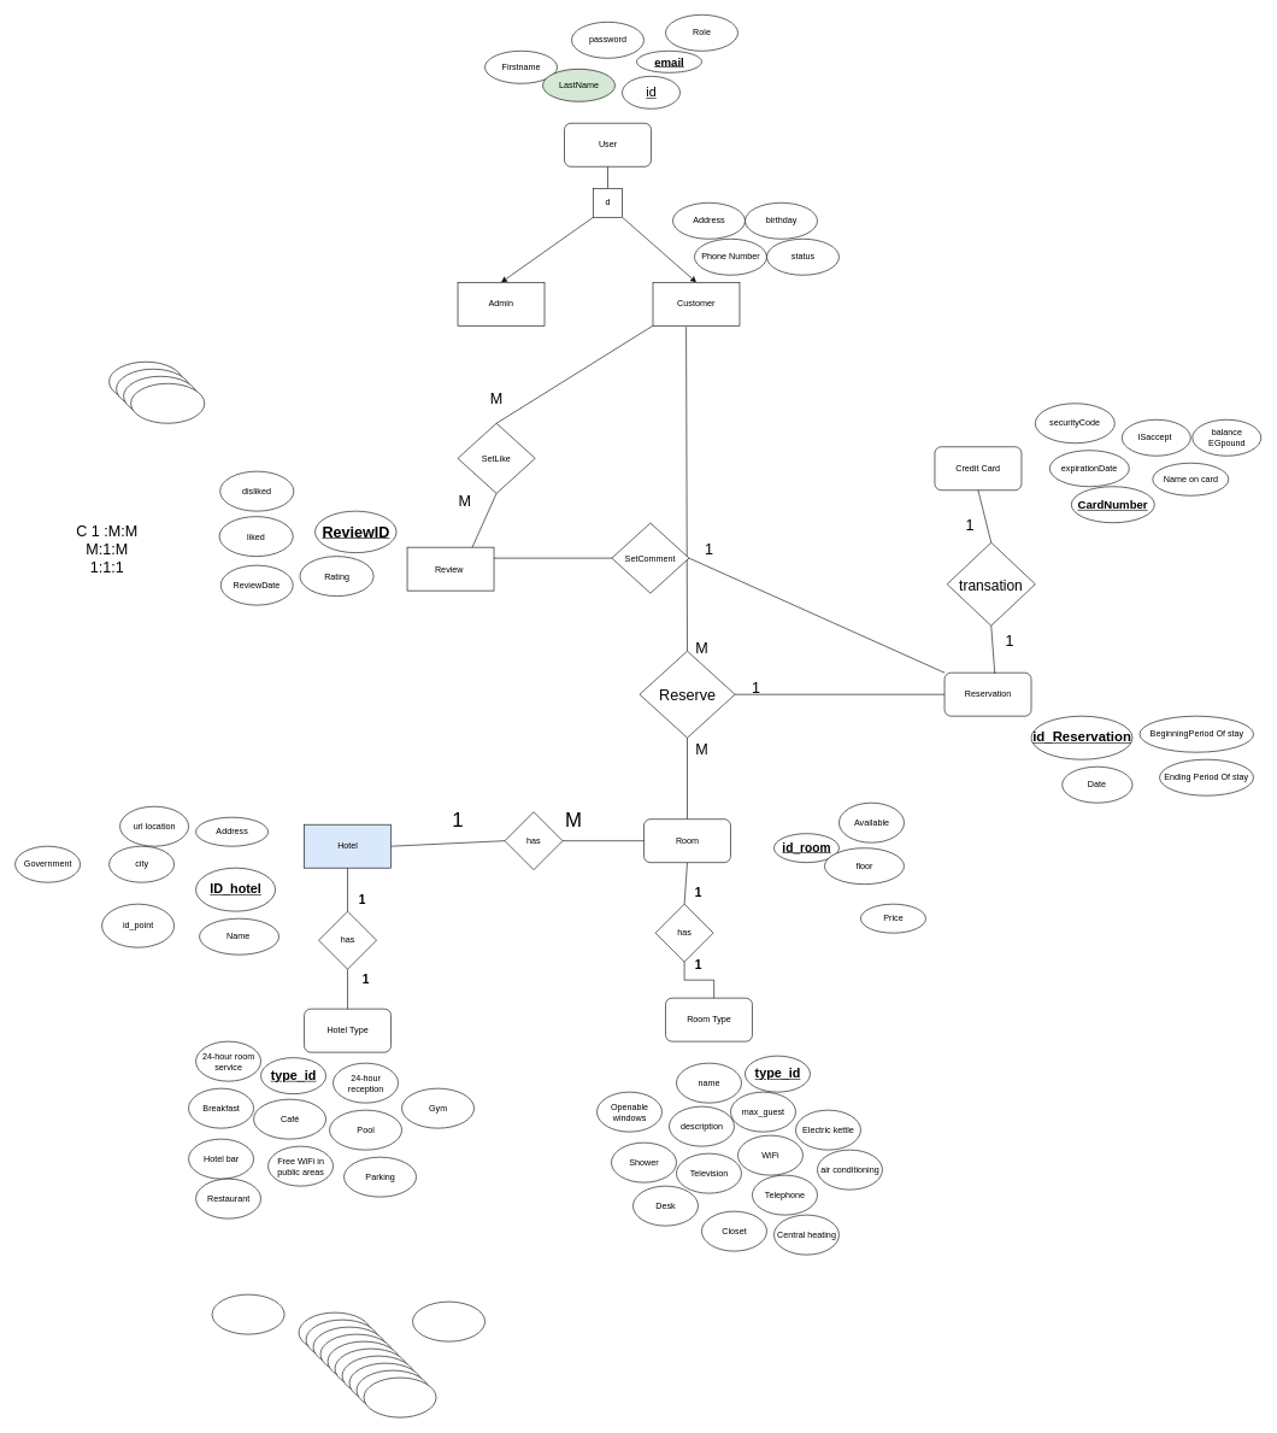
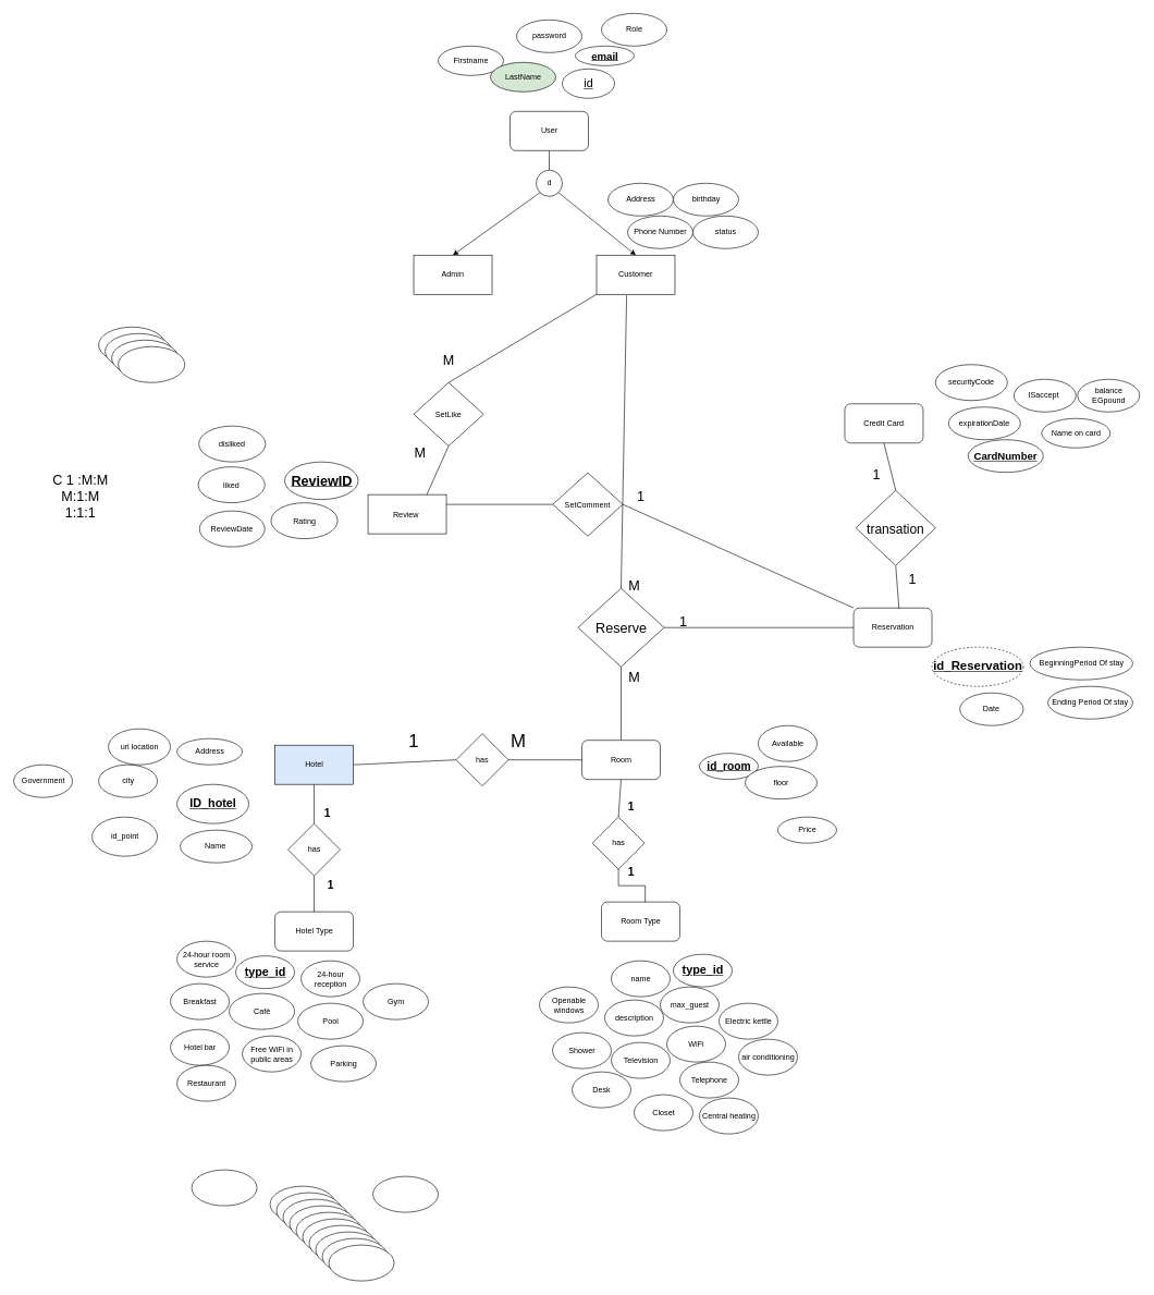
- <mxCell id="15" value="d" style="whiteSpace=wrap;html=1;aspect=fixed;rounded=0;" parent="1" vertex="1"><mxGeometry x="820.5" y="260" width="40" height="40" as="geometry" /></mxCell>
+ <mxCell id="15" value="d" style="ellipse;whiteSpace=wrap;html=1;aspect=fixed;" parent="1" vertex="1"><mxGeometry x="820.5" y="260" width="40" height="40" as="geometry" /></mxCell>
- <mxCell id="18" value="Customer" style="rounded=0;whiteSpace=wrap;html=1;" parent="1" vertex="1"><mxGeometry x="903" y="390" width="120" height="60" as="geometry" /></mxCell>
+ <mxCell id="18" value="Customer" style="rounded=0;whiteSpace=wrap;html=1;" parent="1" vertex="1"><mxGeometry x="913" y="390" width="120" height="60" as="geometry" /></mxCell>
- <mxCell id="108" value="&lt;font style=&quot;font-size: 21px;&quot;&gt;C 1 :M:M&lt;br&gt;M:1:M&lt;br&gt;1:1:1&lt;br&gt;&lt;/font&gt;" style="text;html=1;strokeColor=none;fillColor=none;align=center;verticalAlign=middle;whiteSpace=wrap;rounded=0;" parent="1" vertex="1"><mxGeometry x="63" y="672.5" width="170" height="170" as="geometry" /></mxCell>
+ <mxCell id="108" value="&lt;font style=&quot;font-size: 21px;&quot;&gt;C 1 :M:M&lt;br&gt;M:1:M&lt;br&gt;1:1:1&lt;br&gt;&lt;/font&gt;" style="text;html=1;strokeColor=none;fillColor=none;align=center;verticalAlign=middle;whiteSpace=wrap;rounded=0;" parent="1" vertex="1"><mxGeometry x="38" y="672.5" width="170" height="170" as="geometry" /></mxCell>
- <mxCell id="87" value="&lt;font style=&quot;font-size: 18px;&quot;&gt;&lt;b style=&quot;font-size: 19px;&quot;&gt;&lt;u&gt;&lt;font style=&quot;font-size: 19px;&quot;&gt;id_&lt;/font&gt;Reservation&lt;/u&gt;&lt;/b&gt;&lt;/font&gt;" style="ellipse;whiteSpace=wrap;html=1;" parent="1" vertex="1"><mxGeometry x="1426.5" y="990" width="140" height="60" as="geometry" /></mxCell>
+ <mxCell id="87" value="&lt;font style=&quot;font-size: 18px;&quot;&gt;&lt;b style=&quot;font-size: 19px;&quot;&gt;&lt;u&gt;&lt;font style=&quot;font-size: 19px;&quot;&gt;id_&lt;/font&gt;Reservation&lt;/u&gt;&lt;/b&gt;&lt;/font&gt;" style="ellipse;whiteSpace=wrap;html=1;dashed=1;" parent="1" vertex="1"><mxGeometry x="1426.5" y="990" width="140" height="60" as="geometry" /></mxCell>
